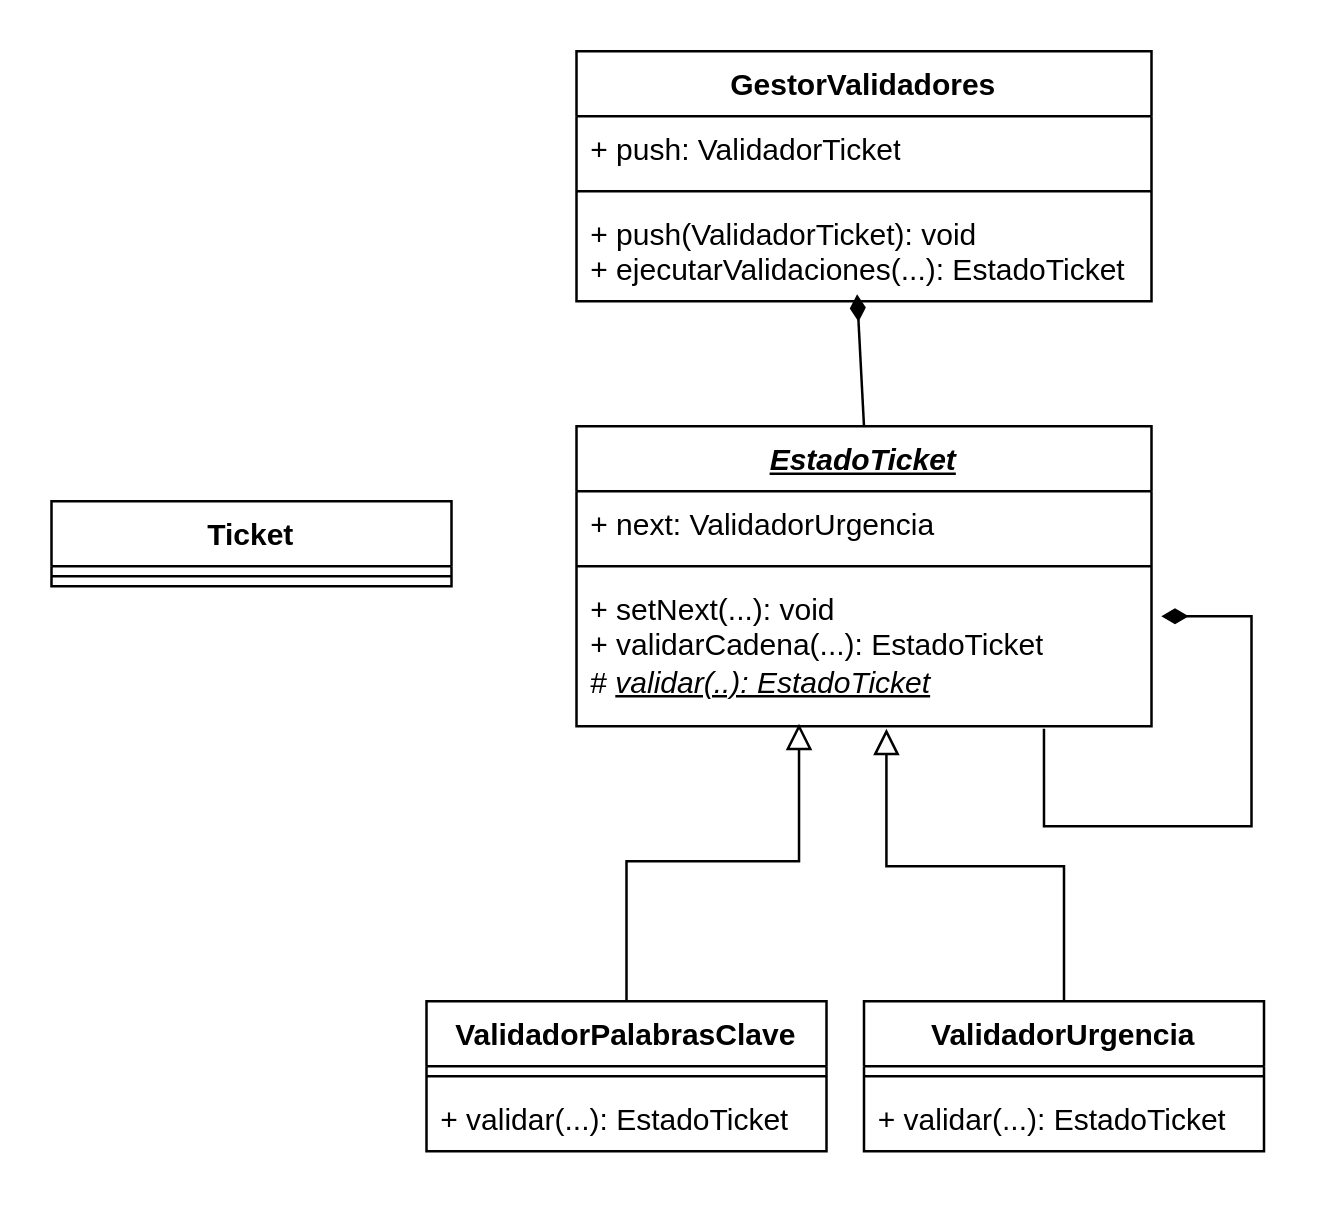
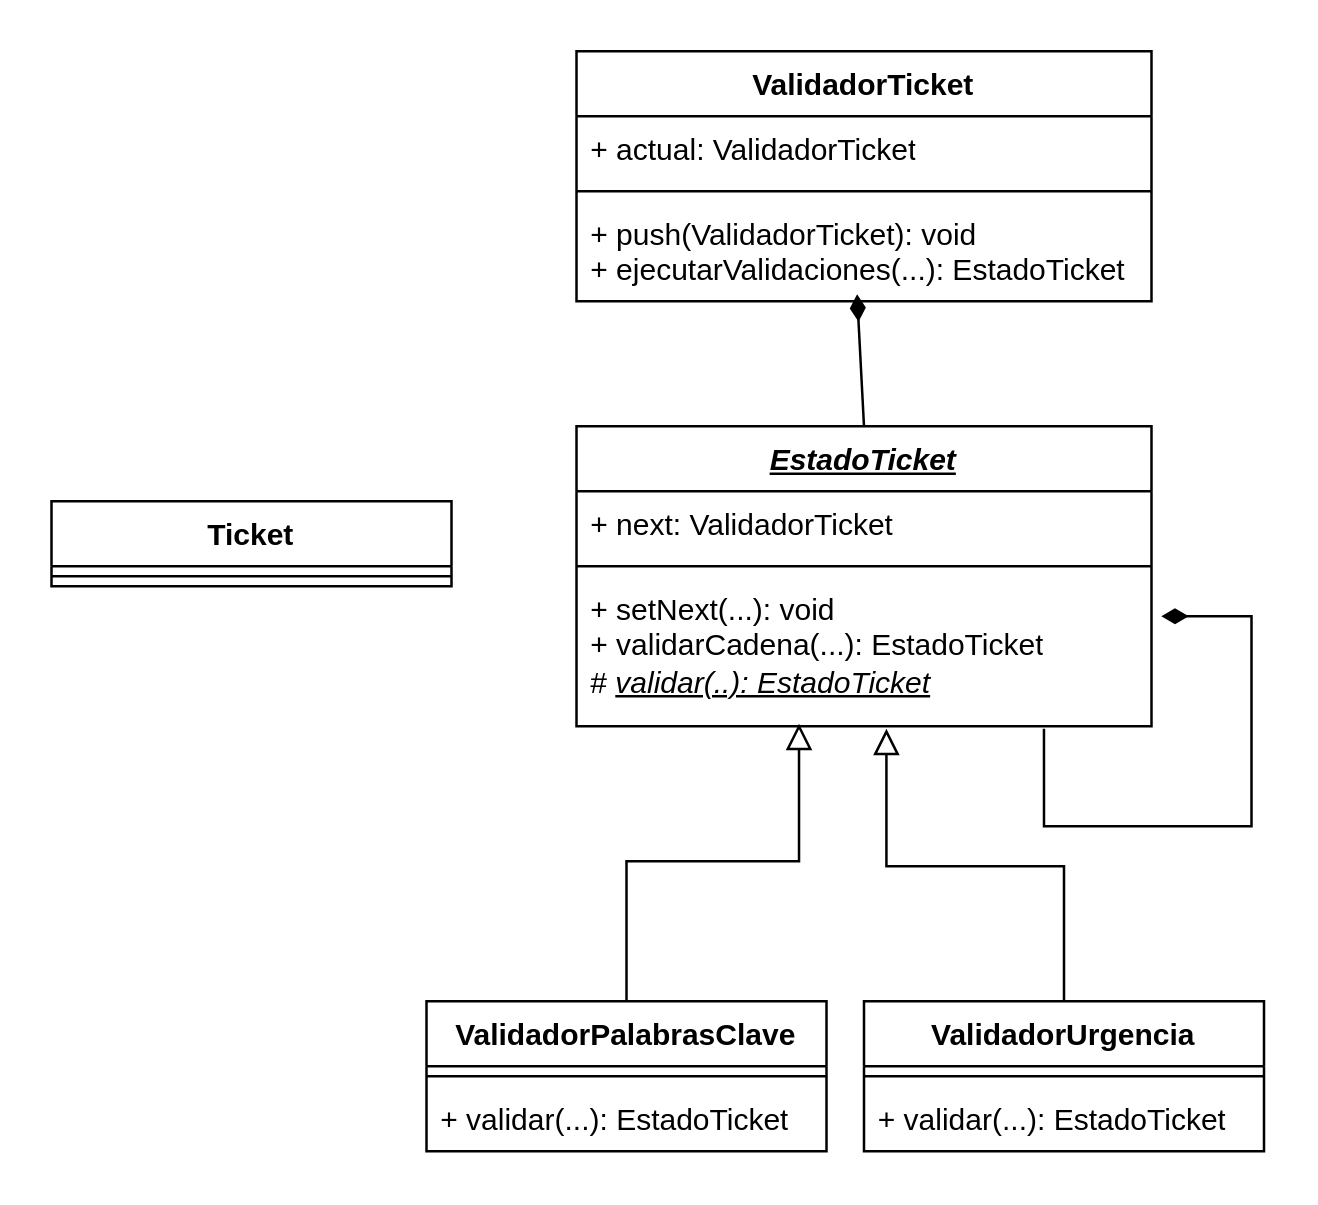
- <mxCell id="17" value="GestorValidadores" style="swimlane;fontStyle=1;align=center;verticalAlign=top;childLayout=stackLayout;horizontal=1;startSize=26;horizontalStack=0;resizeParent=1;resizeParentMax=0;resizeLast=0;collapsible=1;marginBottom=0;whiteSpace=wrap;html=1;" vertex="1" parent="1"><mxGeometry x="230" y="20" width="230" height="100" as="geometry"><mxRectangle x="230" y="80" width="120" height="30" as="alternateBounds" /></mxGeometry></mxCell>
+ <mxCell id="17" value="ValidadorTicket" style="swimlane;fontStyle=1;align=center;verticalAlign=top;childLayout=stackLayout;horizontal=1;startSize=26;horizontalStack=0;resizeParent=1;resizeParentMax=0;resizeLast=0;collapsible=1;marginBottom=0;whiteSpace=wrap;html=1;" vertex="1" parent="1"><mxGeometry x="230" y="20" width="230" height="100" as="geometry"><mxRectangle x="230" y="80" width="120" height="30" as="alternateBounds" /></mxGeometry></mxCell>
- <mxCell id="18" value="+ push: ValidadorTicket" style="text;strokeColor=none;fillColor=none;align=left;verticalAlign=top;spacingLeft=4;spacingRight=4;overflow=hidden;rotatable=0;points=[[0,0.5],[1,0.5]];portConstraint=eastwest;whiteSpace=wrap;html=1;" vertex="1" parent="17"><mxGeometry y="26" width="230" height="26" as="geometry" /></mxCell>
+ <mxCell id="18" value="+ actual: ValidadorTicket" style="text;strokeColor=none;fillColor=none;align=left;verticalAlign=top;spacingLeft=4;spacingRight=4;overflow=hidden;rotatable=0;points=[[0,0.5],[1,0.5]];portConstraint=eastwest;whiteSpace=wrap;html=1;" vertex="1" parent="17"><mxGeometry y="26" width="230" height="26" as="geometry" /></mxCell>
- <mxCell id="3" value="+ next: ValidadorUrgencia" style="text;strokeColor=none;fillColor=none;align=left;verticalAlign=top;spacingLeft=4;spacingRight=4;overflow=hidden;rotatable=0;points=[[0,0.5],[1,0.5]];portConstraint=eastwest;whiteSpace=wrap;html=1;" vertex="1" parent="2"><mxGeometry y="26" width="230" height="26" as="geometry" /></mxCell>
+ <mxCell id="3" value="+ next: ValidadorTicket" style="text;strokeColor=none;fillColor=none;align=left;verticalAlign=top;spacingLeft=4;spacingRight=4;overflow=hidden;rotatable=0;points=[[0,0.5],[1,0.5]];portConstraint=eastwest;whiteSpace=wrap;html=1;" vertex="1" parent="2"><mxGeometry y="26" width="230" height="26" as="geometry" /></mxCell>
